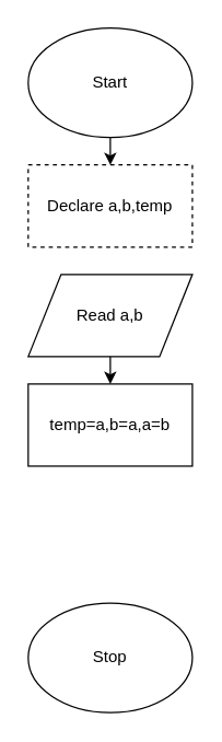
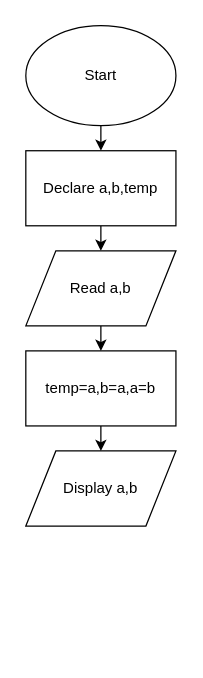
- <mxCell id="5" value="Declare a,b,temp" style="rounded=0;whiteSpace=wrap;html=1;dashed=1;" vertex="1" parent="1"><mxGeometry x="20" y="120" width="120" height="60" as="geometry" /></mxCell>
+ <mxCell id="5" value="Declare a,b,temp" style="rounded=0;whiteSpace=wrap;html=1;" vertex="1" parent="1"><mxGeometry x="20" y="120" width="120" height="60" as="geometry" /></mxCell>
+ <mxCell id="4" style="edgeStyle=orthogonalEdgeStyle;rounded=0;orthogonalLoop=1;jettySize=auto;html=1;exitX=0.5;exitY=1;exitDx=0;exitDy=0;entryX=0.5;entryY=0;entryDx=0;entryDy=0;" edge="1" parent="1" source="5" target="7"><mxGeometry relative="1" as="geometry" /></mxCell>
+ <mxCell id="8" style="edgeStyle=orthogonalEdgeStyle;rounded=0;orthogonalLoop=1;jettySize=auto;html=1;exitX=0.5;exitY=1;exitDx=0;exitDy=0;entryX=0.5;entryY=0;entryDx=0;entryDy=0;" edge="1" parent="1" source="9" target="10"><mxGeometry relative="1" as="geometry" /></mxCell>
+ <mxCell id="10" value="Display a,b" style="shape=parallelogram;perimeter=parallelogramPerimeter;whiteSpace=wrap;html=1;" vertex="1" parent="1"><mxGeometry x="20" y="360" width="120" height="60" as="geometry" /></mxCell>
- <mxCell id="11" value="Stop" style="ellipse;whiteSpace=wrap;html=1;" vertex="1" parent="1"><mxGeometry x="20" y="440" width="120" height="80" as="geometry" /></mxCell>
